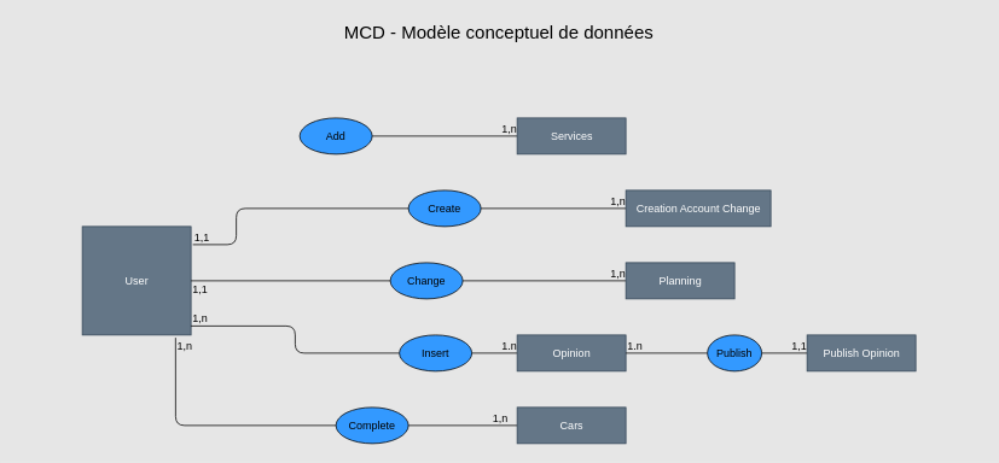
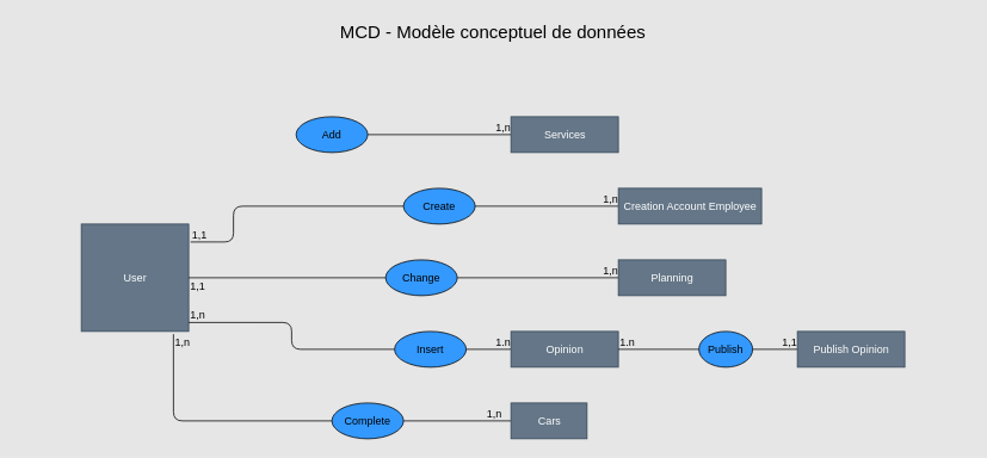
- <mxCell id="18" value="Creation Account Change" style="html=1;labelBackgroundColor=none;fontColor=#ffffff;fillColor=#647687;strokeColor=#314354;" parent="1" vertex="1"><mxGeometry x="690" y="210" width="160" height="40" as="geometry" /></mxCell>
+ <mxCell id="18" value="Creation Account Employee" style="html=1;labelBackgroundColor=none;fontColor=#ffffff;fillColor=#647687;strokeColor=#314354;" parent="1" vertex="1"><mxGeometry x="690" y="210" width="160" height="40" as="geometry" /></mxCell>
- <mxCell id="21" value="Cars" style="html=1;labelBackgroundColor=none;fontColor=#ffffff;fillColor=#647687;strokeColor=#314354;" parent="1" vertex="1"><mxGeometry x="570" y="450" width="120" height="40" as="geometry" /></mxCell>
+ <mxCell id="21" value="Cars" style="html=1;labelBackgroundColor=none;fontColor=#ffffff;fillColor=#647687;strokeColor=#314354;" parent="1" vertex="1"><mxGeometry x="570" y="450" width="85" height="40" as="geometry" /></mxCell>
